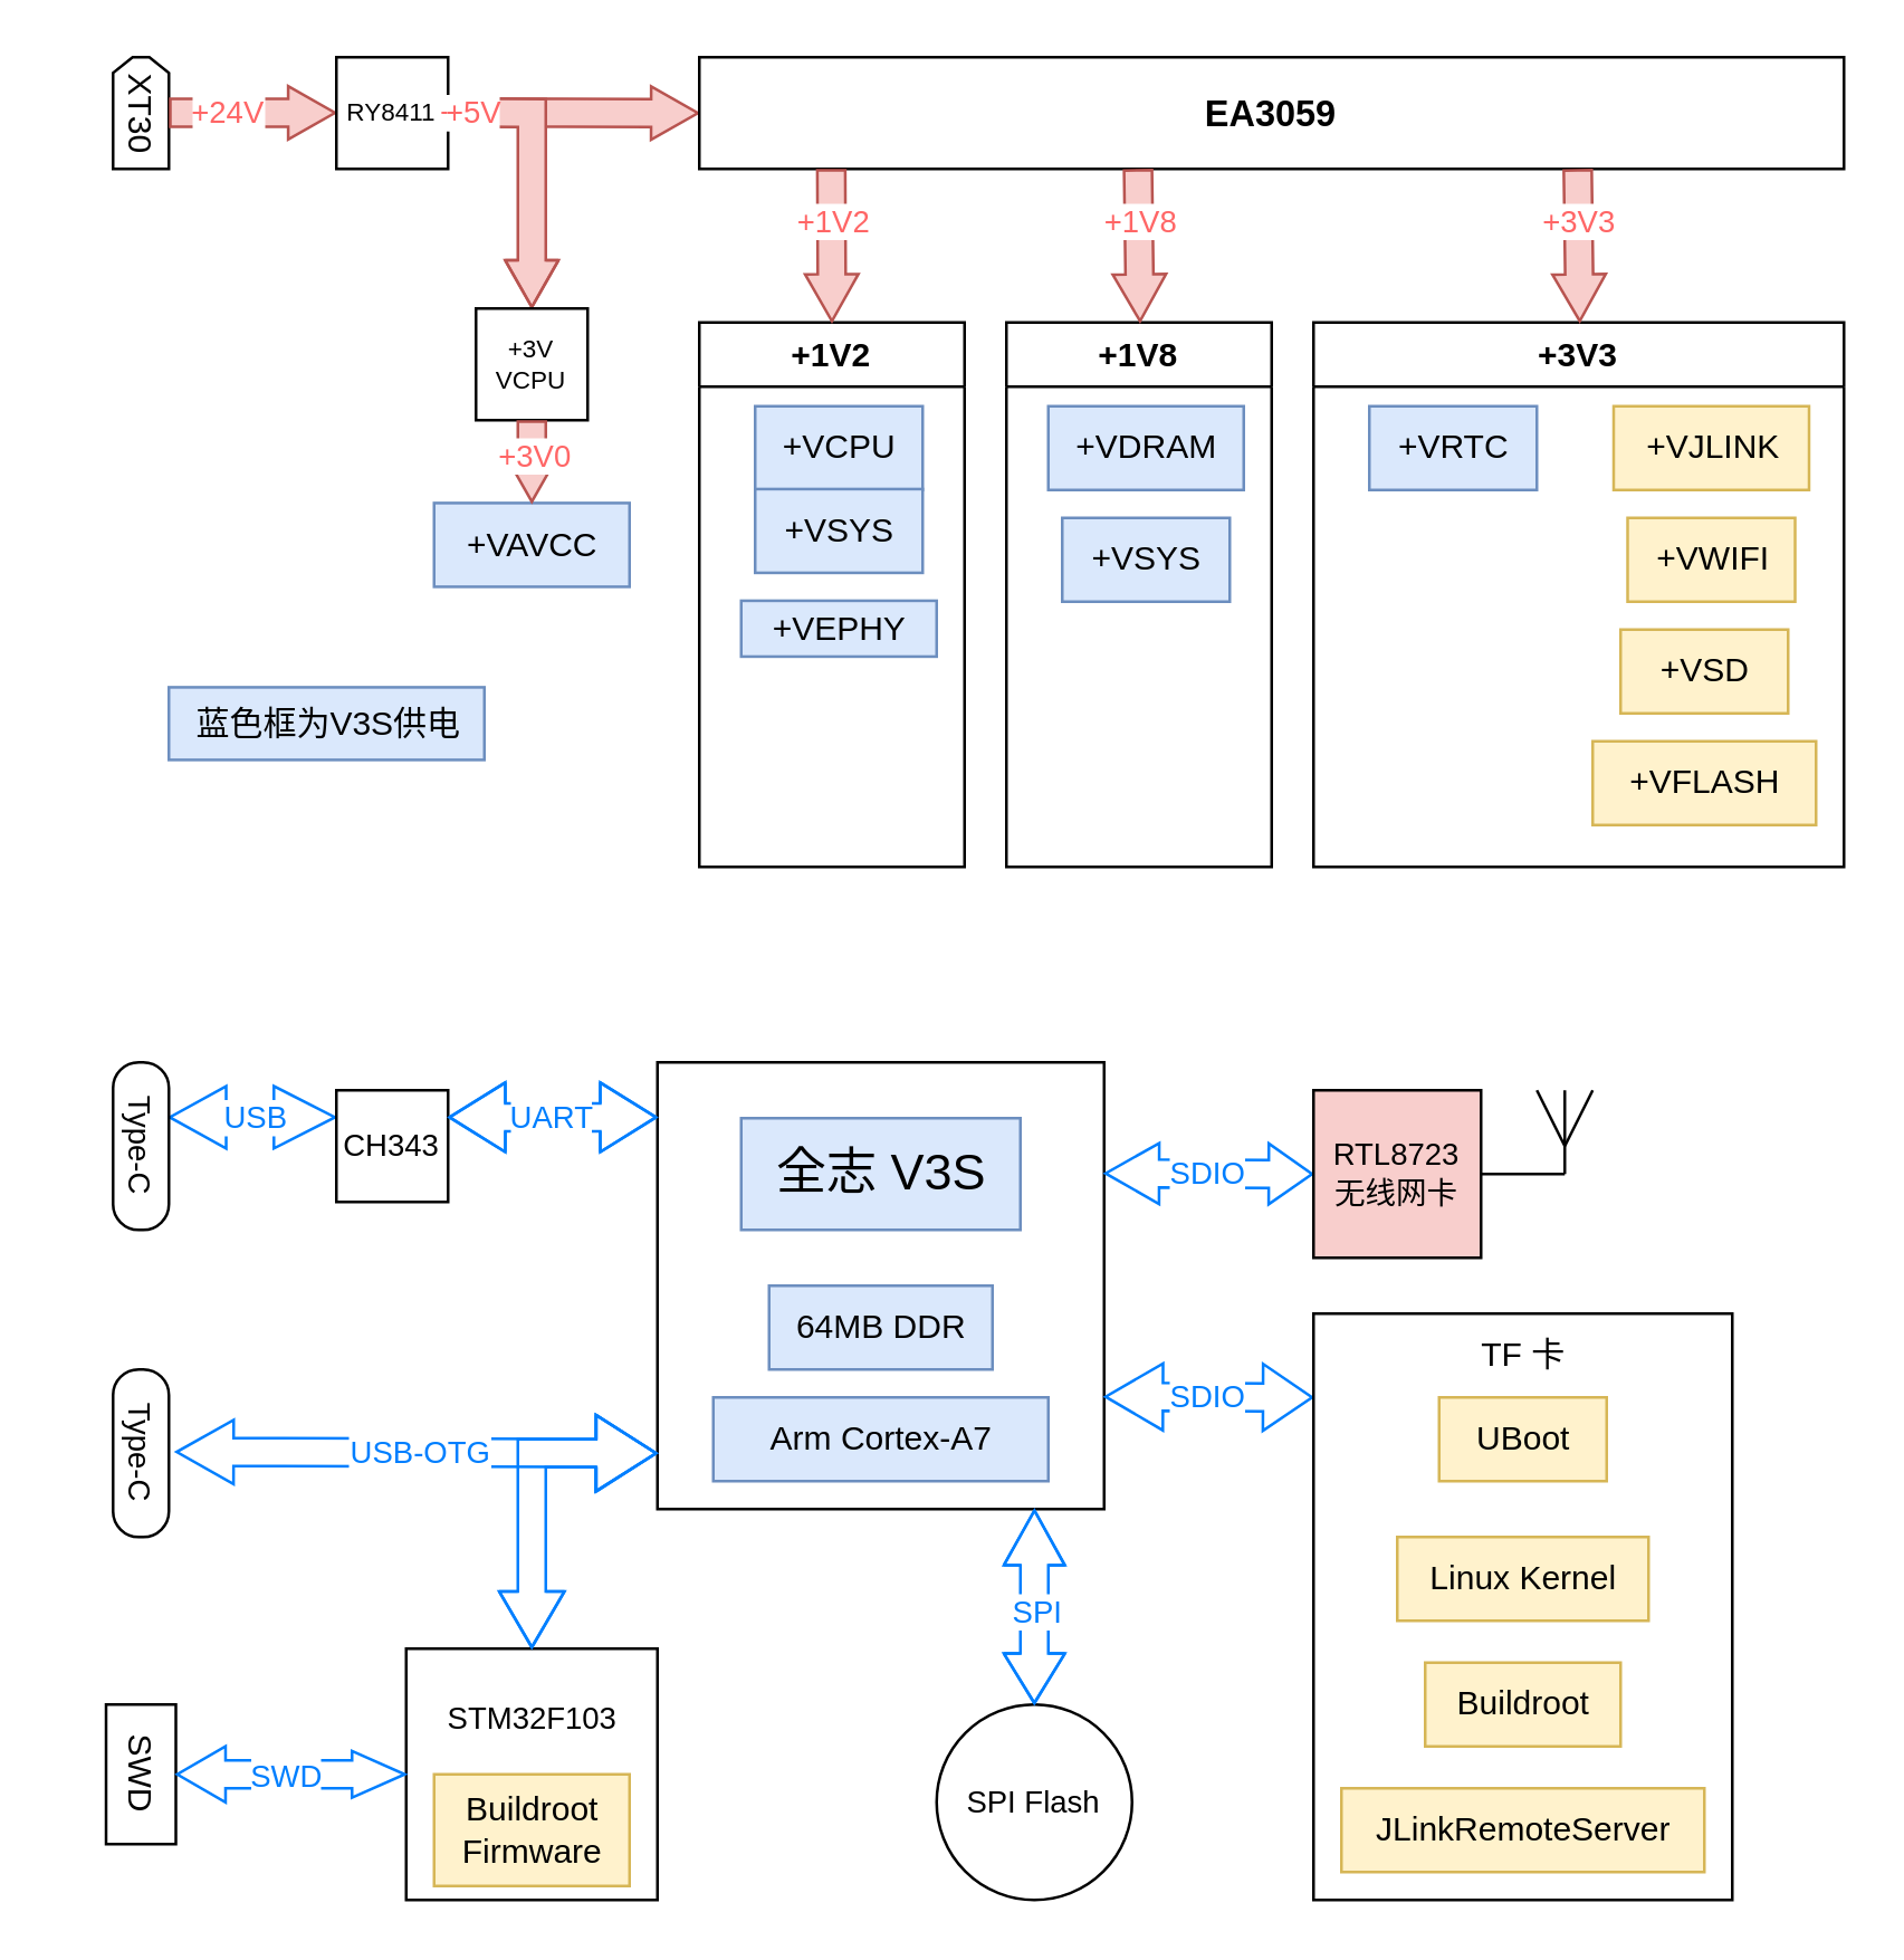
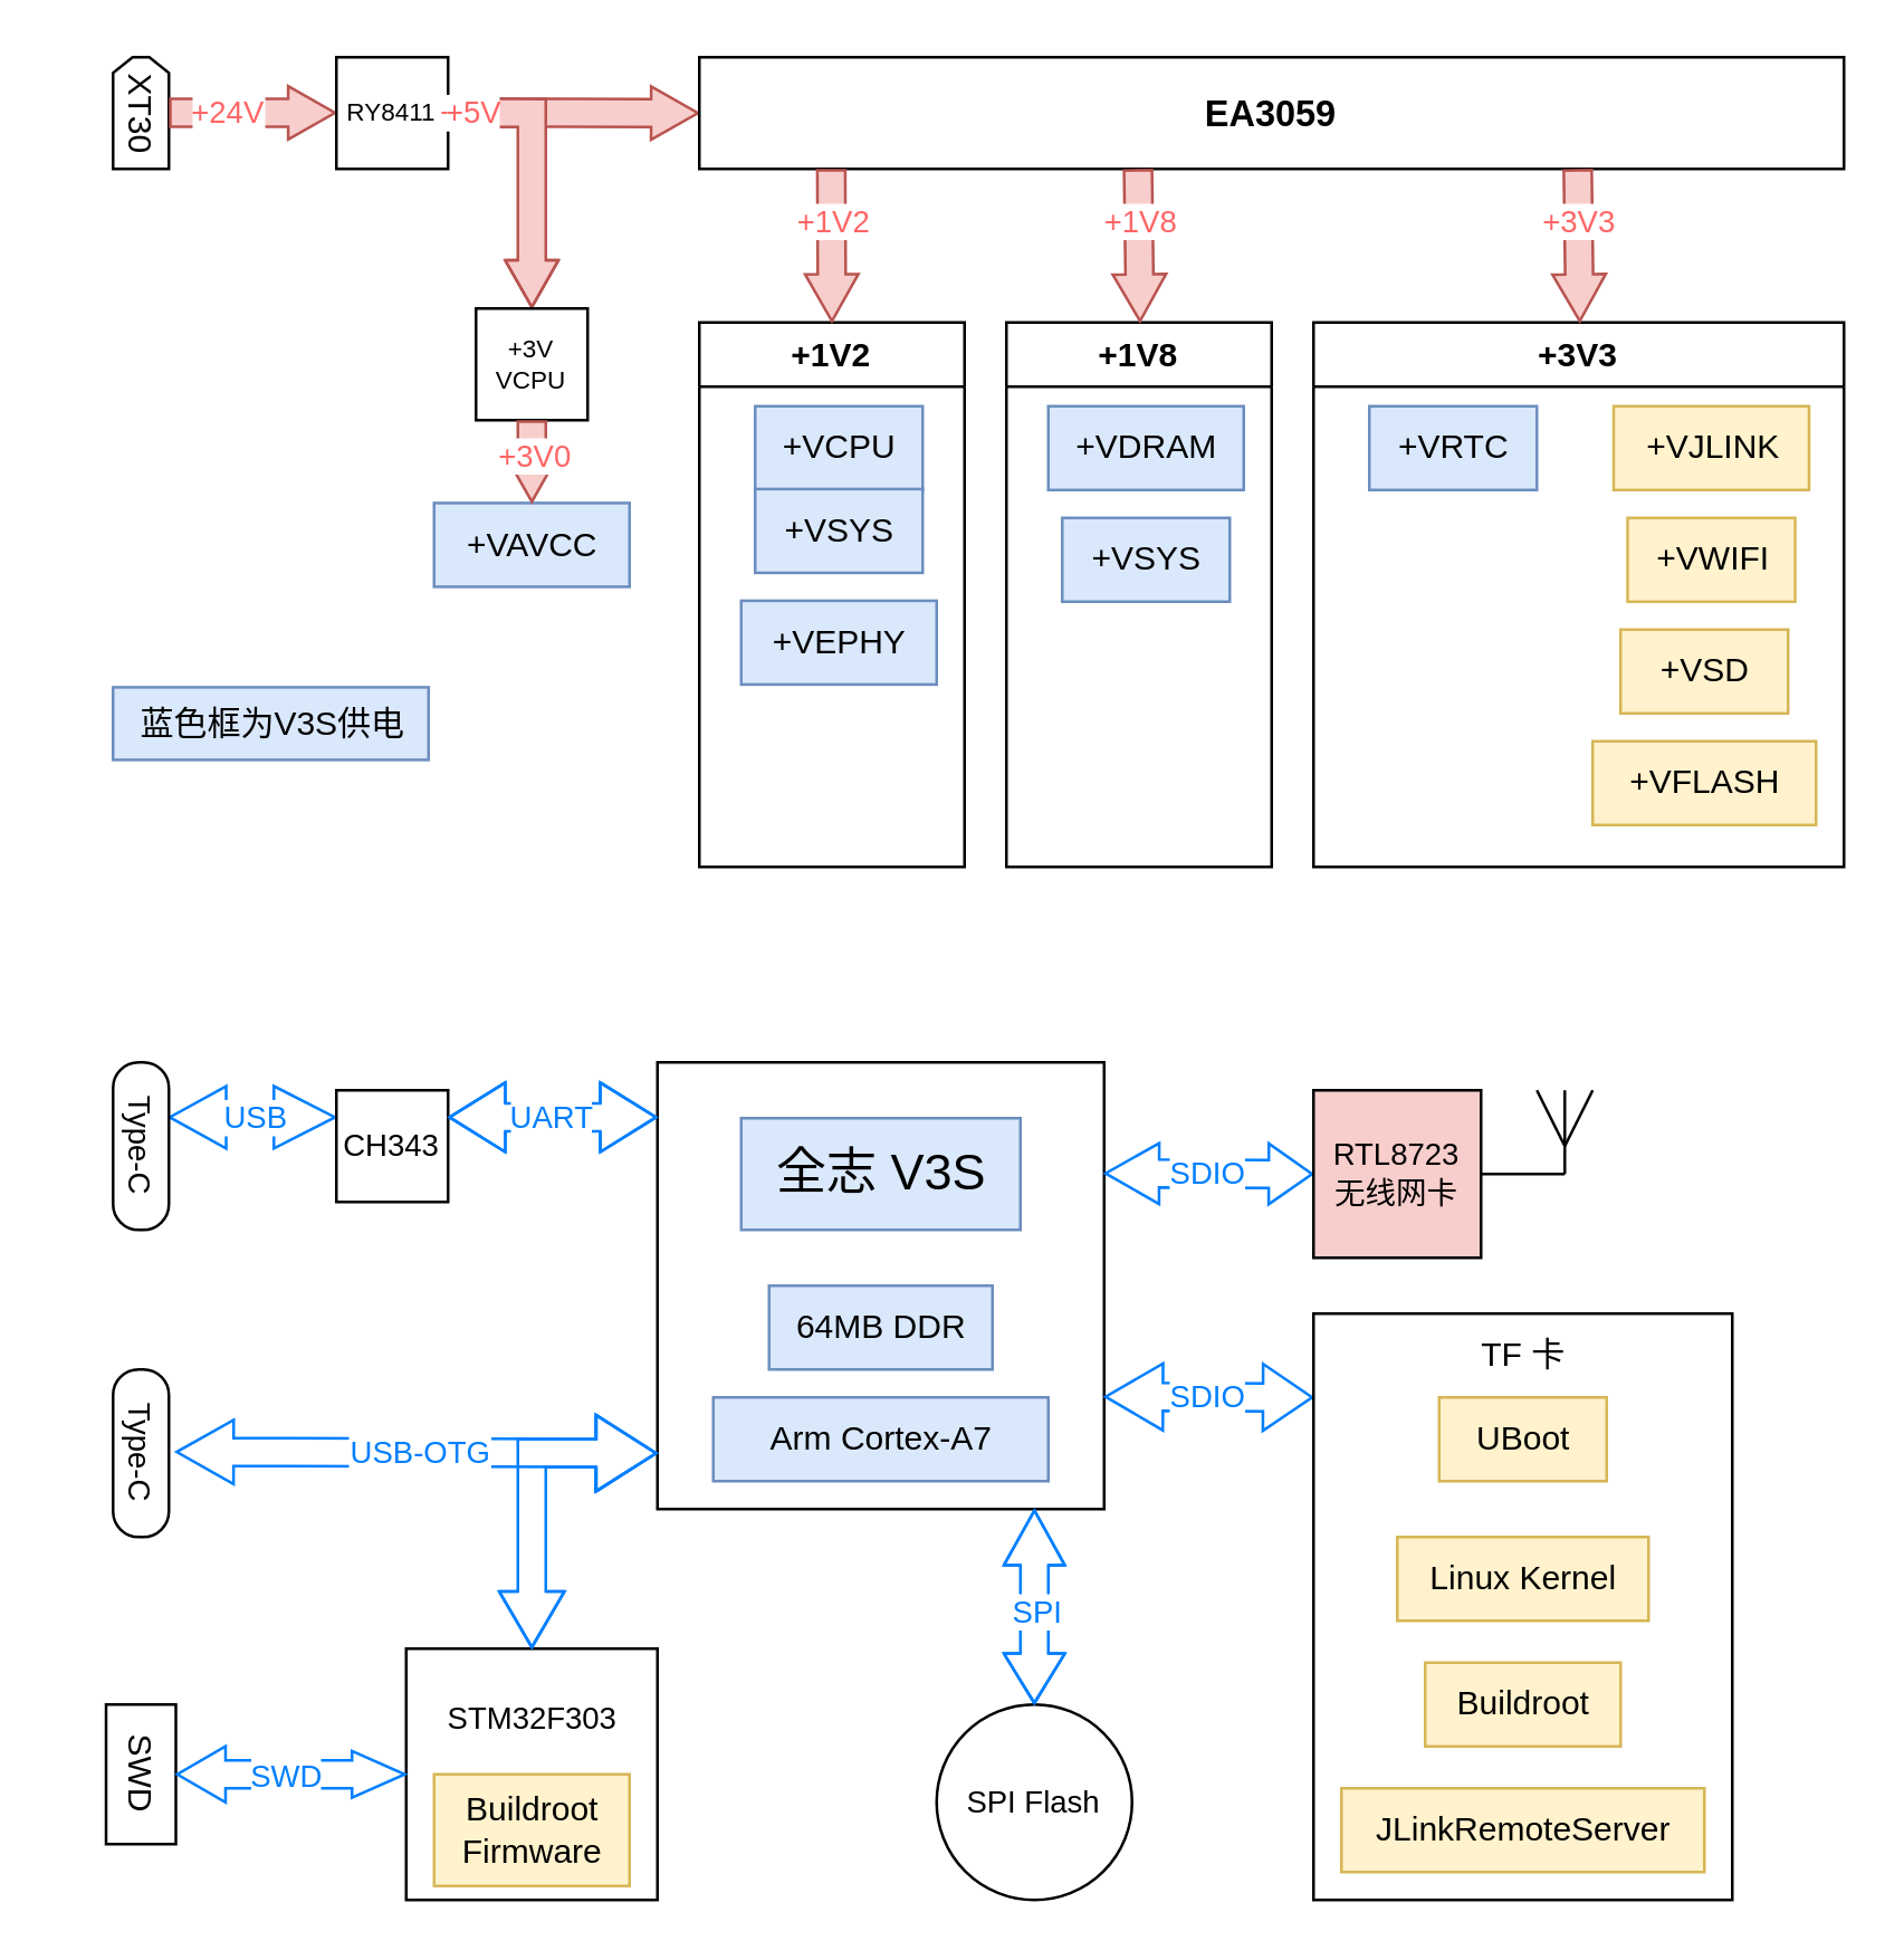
- <mxCell id="51" value="+VEPHY" style="text;html=1;align=center;verticalAlign=middle;resizable=0;points=[];autosize=1;strokeColor=#6c8ebf;fillColor=#dae8fc;" vertex="1" parent="48"><mxGeometry x="15" y="99.67" width="70" height="20" as="geometry" /></mxCell>
+ <mxCell id="51" value="+VEPHY" style="text;html=1;align=center;verticalAlign=middle;resizable=0;points=[];autosize=1;strokeColor=#6c8ebf;fillColor=#dae8fc;" vertex="1" parent="48"><mxGeometry x="15" y="99.67" width="70" height="30" as="geometry" /></mxCell>
- <mxCell id="74" value="蓝色框为V3S供电" style="text;html=1;align=center;verticalAlign=middle;resizable=0;points=[];autosize=1;strokeColor=#6c8ebf;fillColor=#dae8fc;" vertex="1" parent="1"><mxGeometry x="60" y="245.67" width="113" height="26" as="geometry" /></mxCell>
+ <mxCell id="74" value="蓝色框为V3S供电" style="text;html=1;align=center;verticalAlign=middle;resizable=0;points=[];autosize=1;strokeColor=#6c8ebf;fillColor=#dae8fc;" vertex="1" parent="1"><mxGeometry x="40" y="245.67" width="113" height="26" as="geometry" /></mxCell>
- <mxCell id="32" value="&lt;font style=&quot;font-size: 11px;&quot;&gt;STM32F103&lt;/font&gt;" style="text;html=1;align=center;verticalAlign=middle;resizable=0;points=[];autosize=1;" vertex="1" parent="1"><mxGeometry x="150" y="600" width="80" height="30" as="geometry" /></mxCell>
+ <mxCell id="32" value="&lt;font style=&quot;font-size: 11px;&quot;&gt;STM32F303&lt;/font&gt;" style="text;html=1;align=center;verticalAlign=middle;resizable=0;points=[];autosize=1;" vertex="1" parent="1"><mxGeometry x="150" y="600" width="80" height="30" as="geometry" /></mxCell>
